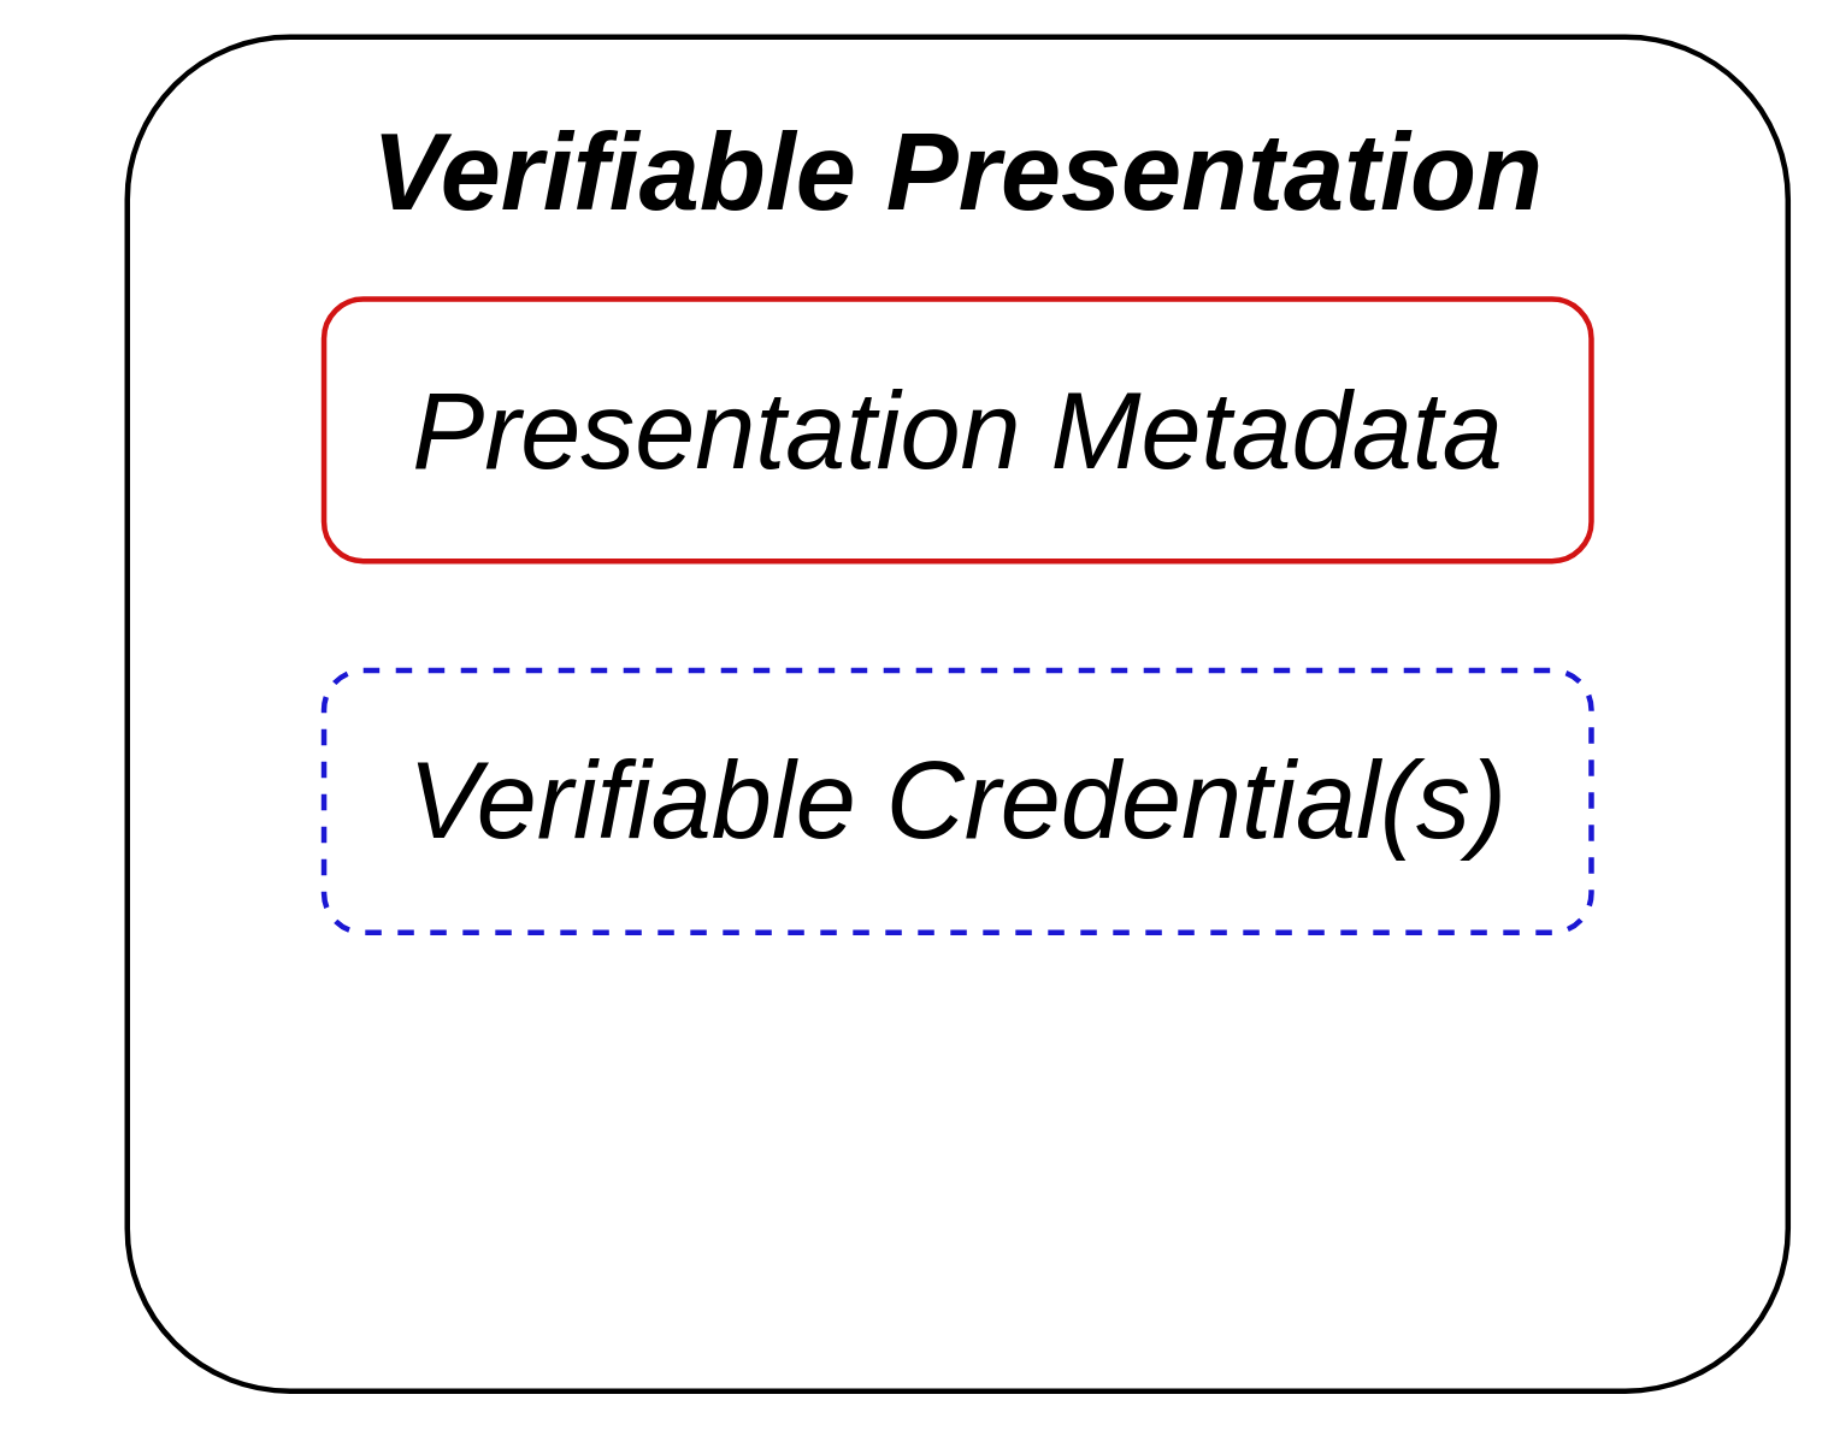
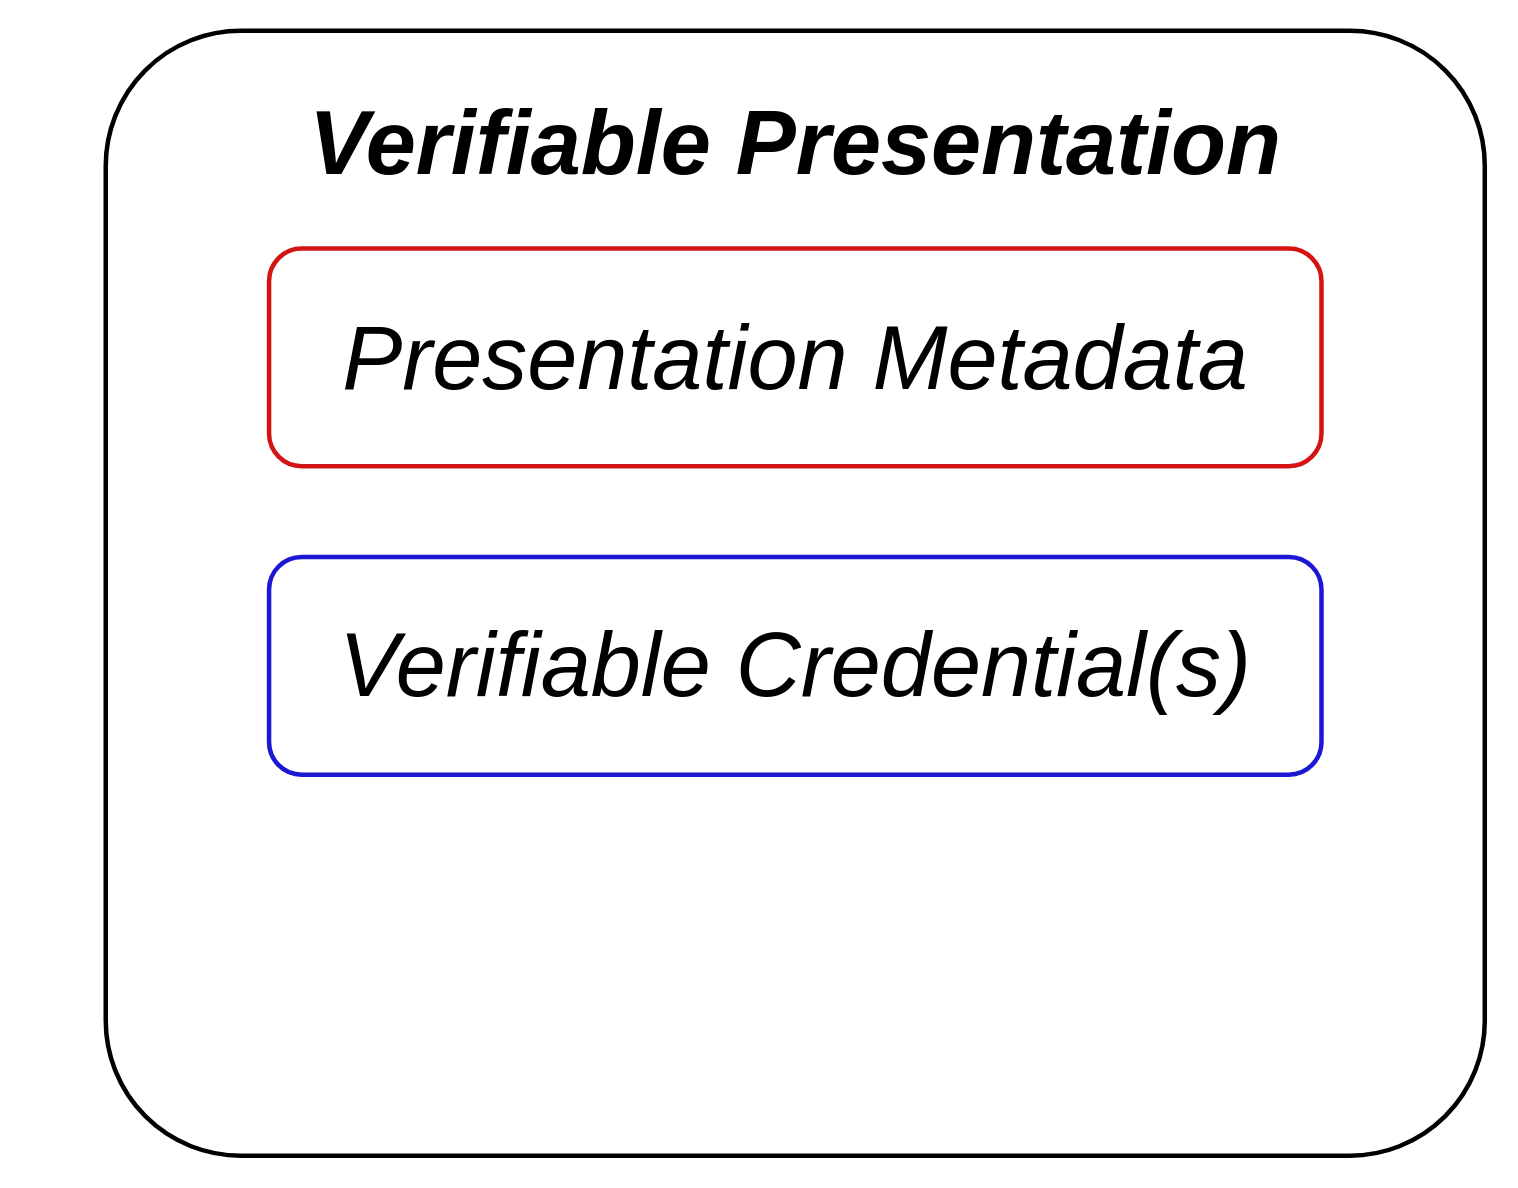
- <mxCell id="6" value="&lt;div&gt;&lt;font size=&quot;1&quot; style=&quot;&quot;&gt;&lt;i style=&quot;font-size: 60px;&quot;&gt;Verifiable Credential(s)&lt;/i&gt;&lt;/font&gt;&lt;/div&gt;" style="rounded=1;whiteSpace=wrap;html=1;fillColor=none;strokeWidth=3;strokeColor=#1b17d3;dashed=1;" parent="1" vertex="1"><mxGeometry x="178.872" y="370.806" width="701.617" height="145.161" as="geometry" /></mxCell>
+ <mxCell id="6" value="&lt;div&gt;&lt;font size=&quot;1&quot; style=&quot;&quot;&gt;&lt;i style=&quot;font-size: 60px;&quot;&gt;Verifiable Credential(s)&lt;/i&gt;&lt;/font&gt;&lt;/div&gt;" style="rounded=1;whiteSpace=wrap;html=1;fillColor=none;strokeWidth=3;strokeColor=#1b17d3;" parent="1" vertex="1"><mxGeometry x="178.872" y="370.806" width="701.617" height="145.161" as="geometry" /></mxCell>
